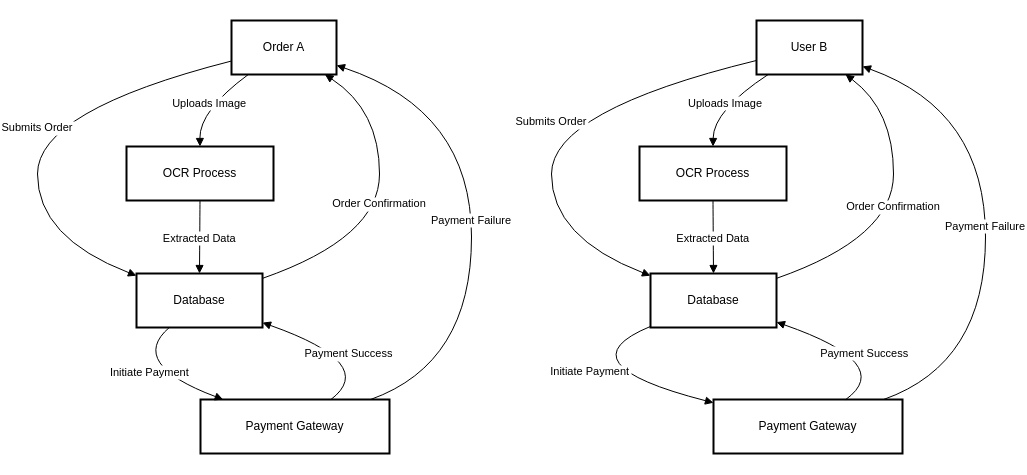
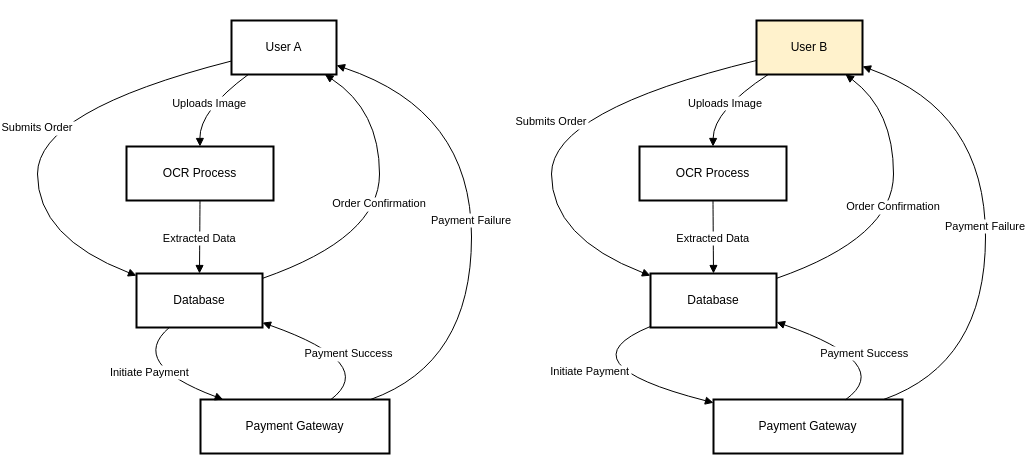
- <mxCell id="2" value="Order A" style="whiteSpace=wrap;strokeWidth=2;" vertex="1" parent="1"><mxGeometry x="214" y="20" width="105" height="54" as="geometry" /></mxCell>
+ <mxCell id="2" value="User A" style="whiteSpace=wrap;strokeWidth=2;" vertex="1" parent="1"><mxGeometry x="214" y="20" width="105" height="54" as="geometry" /></mxCell>
- <mxCell id="6" value="User B" style="whiteSpace=wrap;strokeWidth=2;" vertex="1" parent="1"><mxGeometry x="739" y="20" width="106" height="54" as="geometry" /></mxCell>
+ <mxCell id="6" value="User B" style="whiteSpace=wrap;strokeWidth=2;fillColor=#fff2cc;" vertex="1" parent="1"><mxGeometry x="739" y="20" width="106" height="54" as="geometry" /></mxCell>
